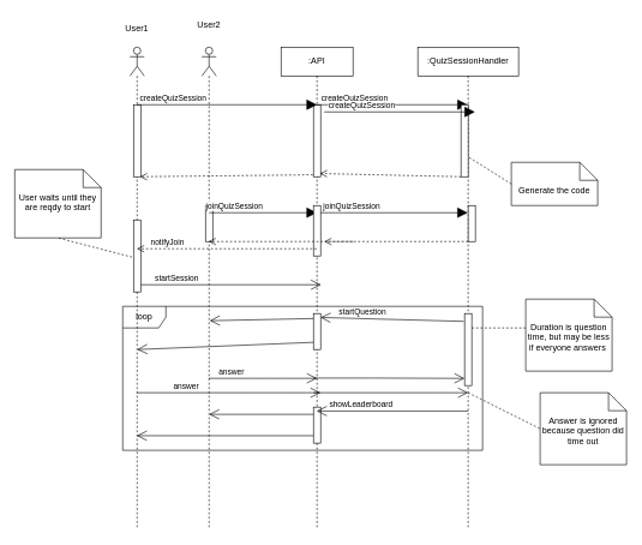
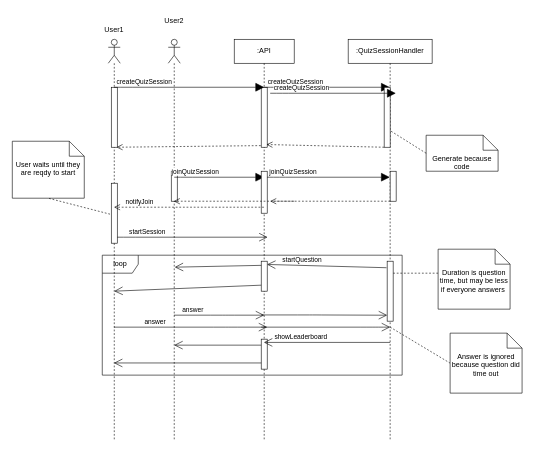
- <mxCell id="6" value="User1" style="text;html=1;strokeColor=none;fillColor=none;align=center;verticalAlign=middle;whiteSpace=wrap;rounded=0;" vertex="1" parent="1"><mxGeometry x="160" y="25" width="60" height="30" as="geometry" /></mxCell>
+ <mxCell id="6" value="User1" style="text;html=1;strokeColor=none;fillColor=none;align=center;verticalAlign=middle;whiteSpace=wrap;rounded=0;" vertex="1" parent="1"><mxGeometry x="160" y="35" width="60" height="30" as="geometry" /></mxCell>
- <mxCell id="22" value="Generate the code" style="shape=note2;boundedLbl=1;whiteSpace=wrap;html=1;size=25;verticalAlign=top;align=center;" vertex="1" parent="18"><mxGeometry x="130" y="160" width="120" height="60" as="geometry" /></mxCell>
+ <mxCell id="22" value="Generate because code" style="shape=note2;boundedLbl=1;whiteSpace=wrap;html=1;size=25;verticalAlign=top;align=center;" vertex="1" parent="18"><mxGeometry x="130" y="160" width="120" height="60" as="geometry" /></mxCell>
- <mxCell id="56" value="Answer is ignored because question did time out" style="shape=note2;boundedLbl=1;whiteSpace=wrap;html=1;size=25;verticalAlign=top;align=center;" vertex="1" parent="1"><mxGeometry x="750" y="545" width="120" height="100" as="geometry" /></mxCell>
+ <mxCell id="56" value="Answer is ignored because question did time out" style="shape=note2;boundedLbl=1;whiteSpace=wrap;html=1;size=25;verticalAlign=top;align=center;" vertex="1" parent="1"><mxGeometry x="750" y="555" width="120" height="100" as="geometry" /></mxCell>
